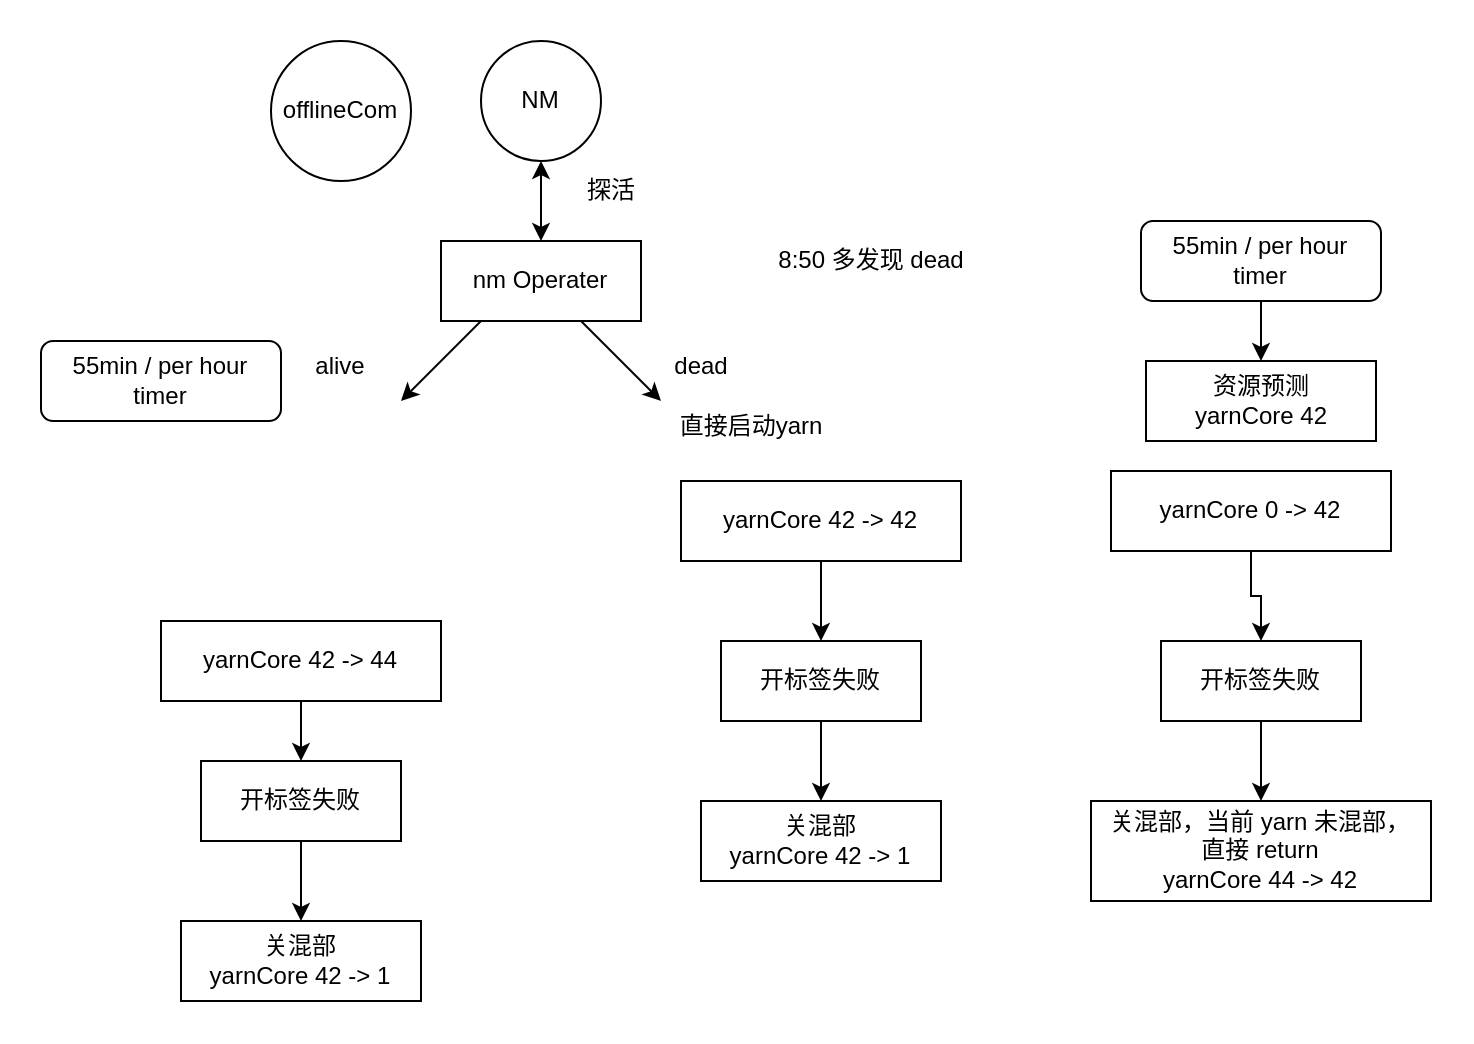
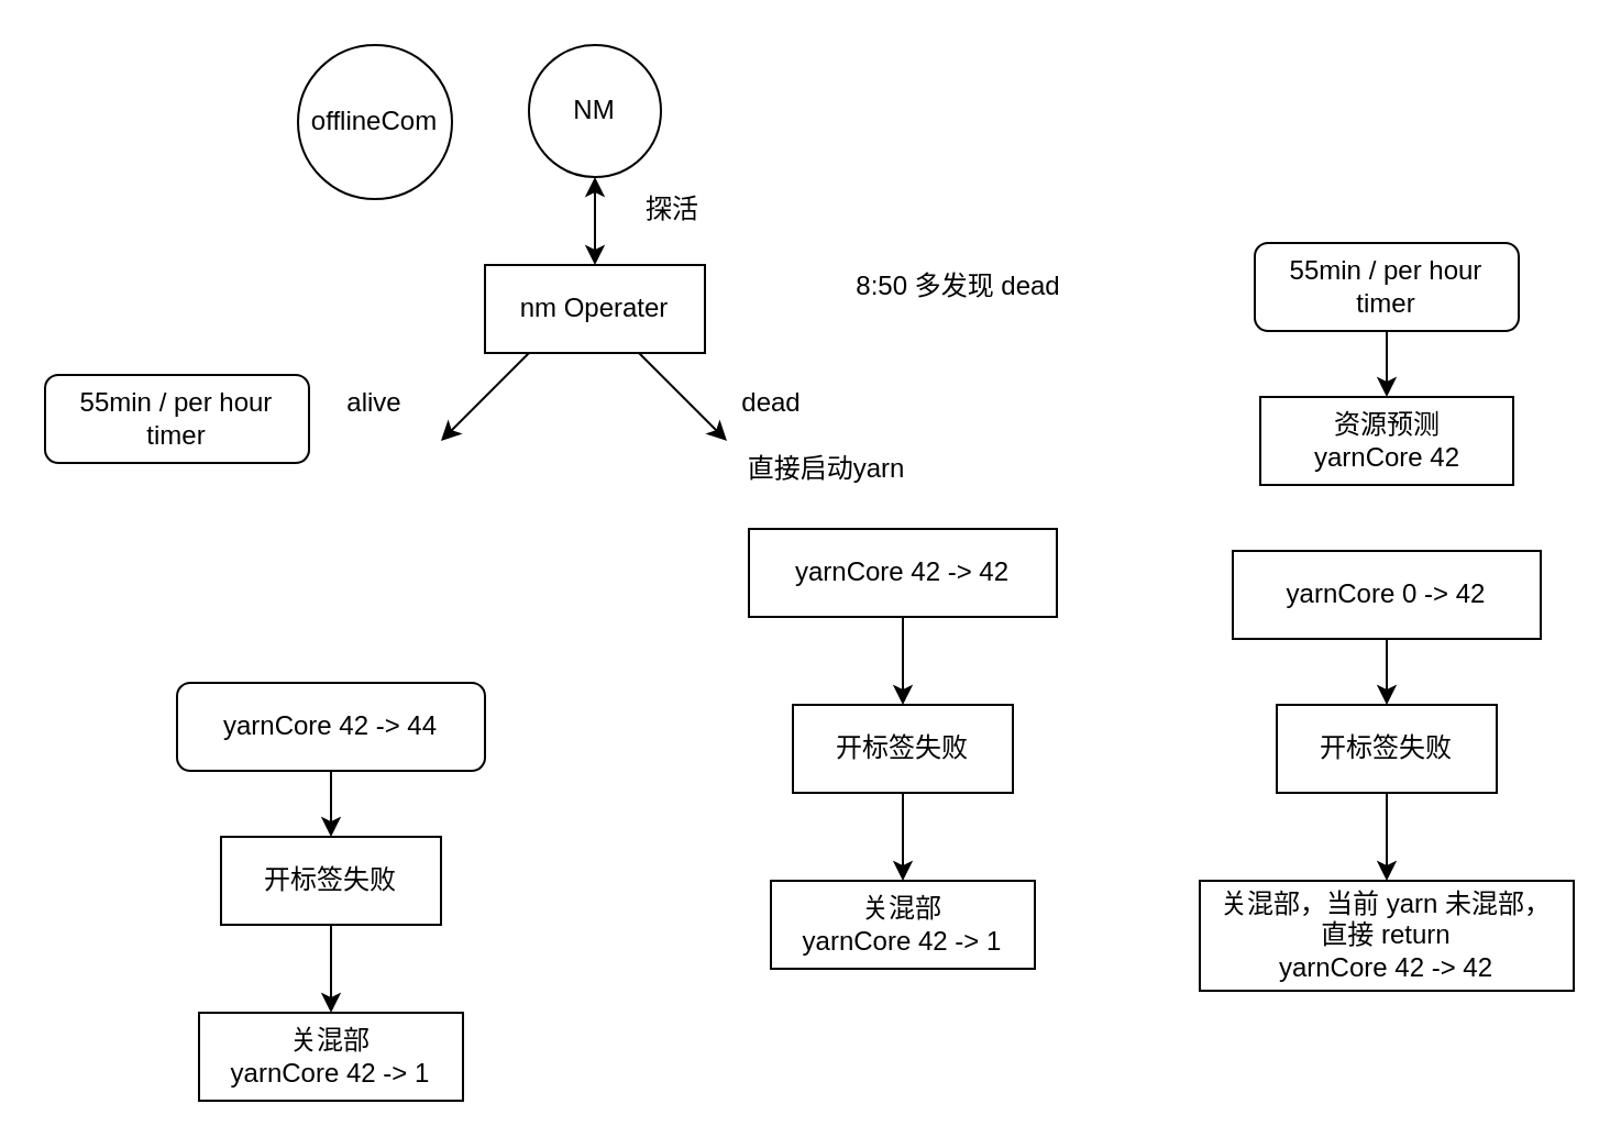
- <mxCell id="21" value="yarnCore 0 -&amp;gt; 42" style="rounded=0;whiteSpace=wrap;html=1;fillColor=none;" vertex="1" parent="1"><mxGeometry x="555" y="235" width="140" height="40" as="geometry" /></mxCell>
+ <mxCell id="21" value="yarnCore 0 -&amp;gt; 42" style="rounded=0;whiteSpace=wrap;html=1;fillColor=none;" vertex="1" parent="1"><mxGeometry x="560" y="250" width="140" height="40" as="geometry" /></mxCell>
- <mxCell id="29" value="yarnCore 42 -&amp;gt; 44" style="rounded=0;whiteSpace=wrap;html=1;fillColor=none;" vertex="1" parent="1"><mxGeometry x="80" y="310" width="140" height="40" as="geometry" /></mxCell>
+ <mxCell id="29" value="yarnCore 42 -&amp;gt; 44" style="whiteSpace=wrap;html=1;fillColor=none;rounded=1;" vertex="1" parent="1"><mxGeometry x="80" y="310" width="140" height="40" as="geometry" /></mxCell>
- <mxCell id="24" value="关混部，当前 yarn 未混部，&lt;div&gt;直接 return&lt;div&gt;yarnCore&amp;nbsp;&lt;span style=&quot;background-color: initial;&quot;&gt;44 -&amp;gt; 42&lt;/span&gt;&lt;/div&gt;&lt;/div&gt;" style="rounded=0;whiteSpace=wrap;html=1;fillColor=none;" vertex="1" parent="1"><mxGeometry x="545" y="400" width="170" height="50" as="geometry" /></mxCell>
+ <mxCell id="24" value="关混部，当前 yarn 未混部，&lt;div&gt;直接 return&lt;div&gt;yarnCore&amp;nbsp;&lt;span style=&quot;background-color: initial;&quot;&gt;42 -&amp;gt; 42&lt;/span&gt;&lt;/div&gt;&lt;/div&gt;" style="rounded=0;whiteSpace=wrap;html=1;fillColor=none;" vertex="1" parent="1"><mxGeometry x="545" y="400" width="170" height="50" as="geometry" /></mxCell>
